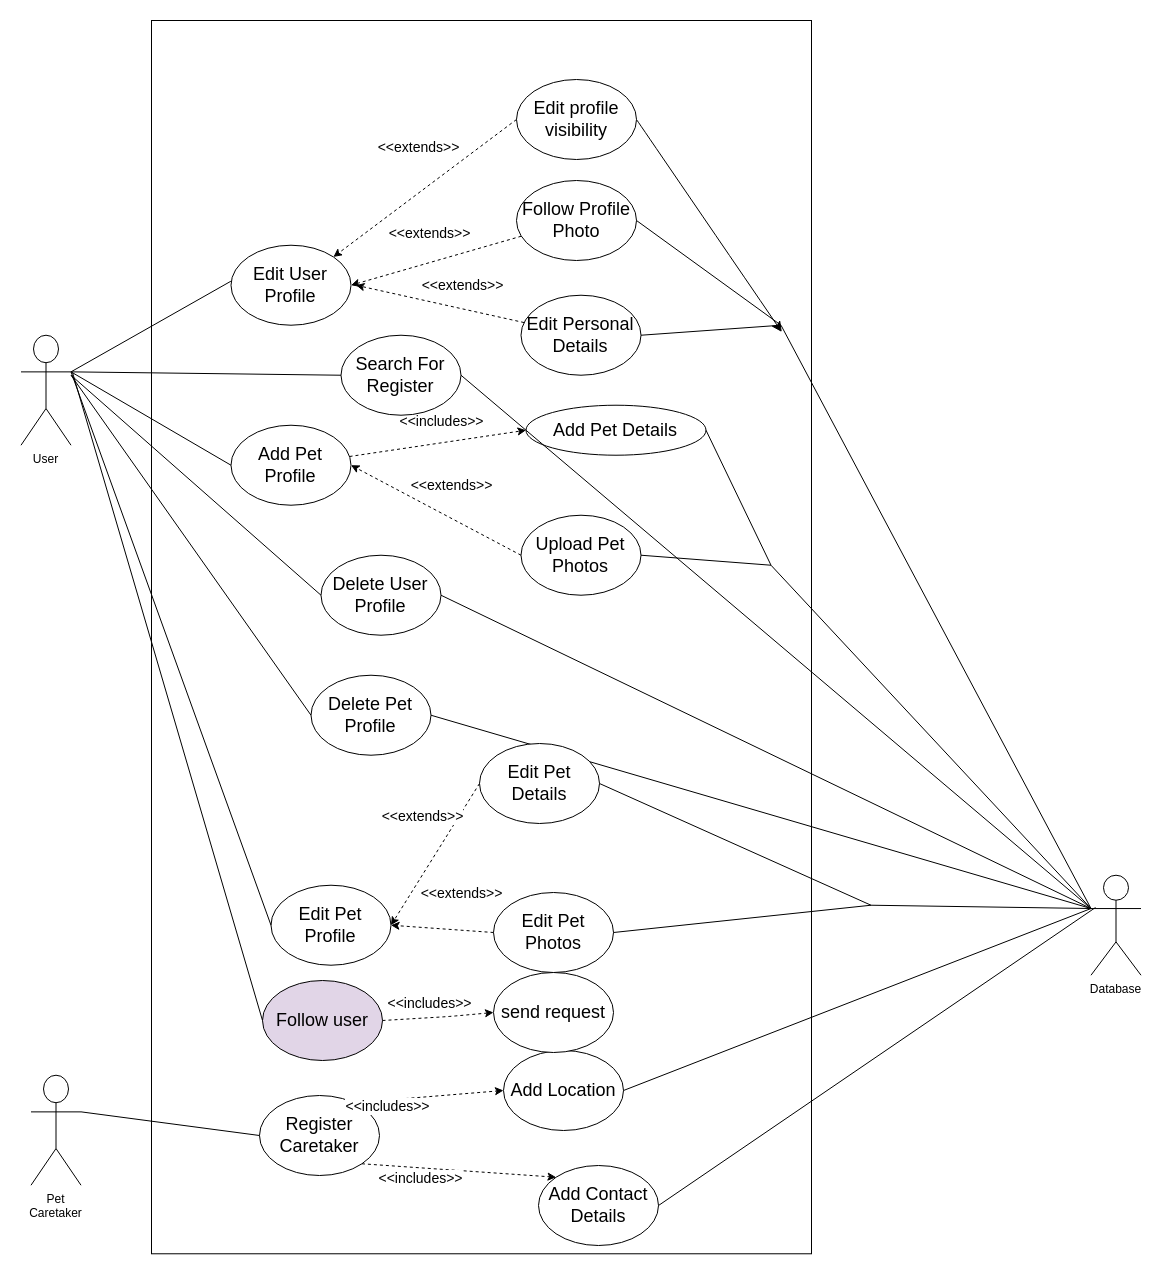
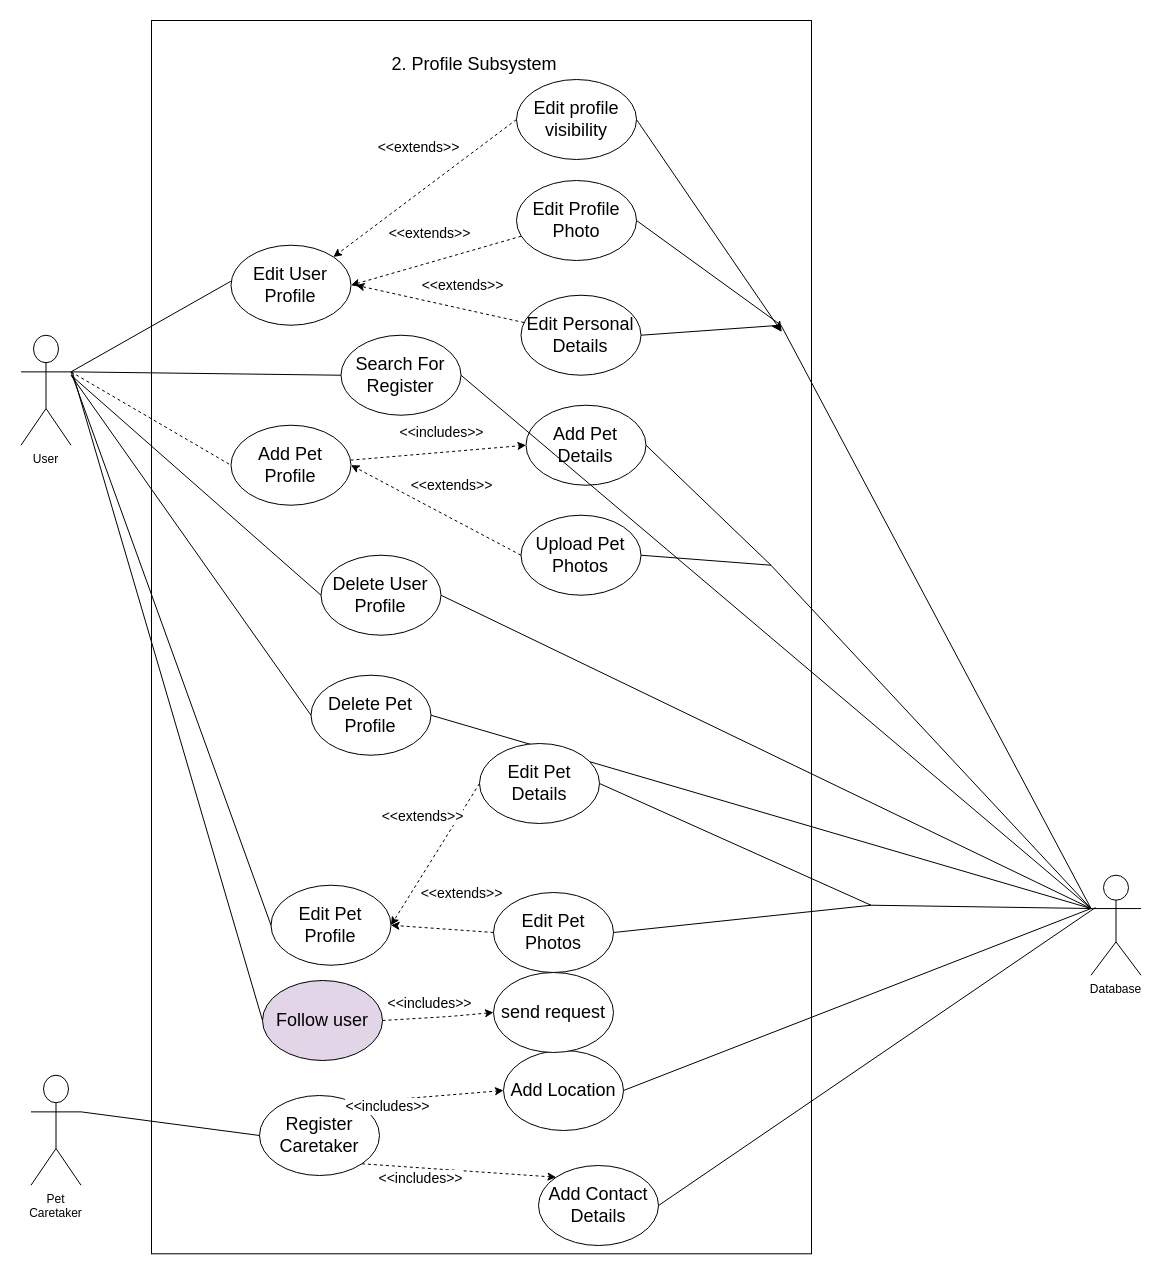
+ <mxCell id="6" value="2. Profile Subsystem" style="text;html=1;strokeColor=none;fillColor=none;align=center;verticalAlign=middle;whiteSpace=wrap;rounded=0;fontSize=18;" vertex="1" parent="1"><mxGeometry x="378.998" y="49" width="190" height="30" as="geometry" /></mxCell>
- <mxCell id="27" value="Follow Profile Photo" style="ellipse;whiteSpace=wrap;html=1;fontSize=18;" vertex="1" parent="1"><mxGeometry x="515.998" y="180" width="120" height="80" as="geometry" /></mxCell>
+ <mxCell id="27" value="Edit Profile Photo" style="ellipse;whiteSpace=wrap;html=1;fontSize=18;" vertex="1" parent="1"><mxGeometry x="515.998" y="180" width="120" height="80" as="geometry" /></mxCell>
- <mxCell id="12" style="edgeStyle=none;html=1;fontSize=12;endArrow=none;endFill=0;entryX=0;entryY=0.5;entryDx=0;entryDy=0;exitX=1;exitY=0.333;exitDx=0;exitDy=0;exitPerimeter=0;" edge="1" parent="1" source="4" target="11"><mxGeometry relative="1" as="geometry"><mxPoint x="80.498" y="454.72" as="sourcePoint" /><mxPoint x="270.378" y="250.72" as="targetPoint" /></mxGeometry></mxCell>
+ <mxCell id="12" style="edgeStyle=none;html=1;fontSize=12;endArrow=none;endFill=0;entryX=0;entryY=0.5;entryDx=0;entryDy=0;exitX=1;exitY=0.333;exitDx=0;exitDy=0;exitPerimeter=0;dashed=1;" edge="1" parent="1" source="4" target="11"><mxGeometry relative="1" as="geometry"><mxPoint x="80.498" y="454.72" as="sourcePoint" /><mxPoint x="270.378" y="250.72" as="targetPoint" /></mxGeometry></mxCell>
- <mxCell id="31" value="Add Pet Details" style="ellipse;whiteSpace=wrap;html=1;fontSize=18;" vertex="1" parent="1"><mxGeometry x="525.498" y="404.72" width="180" height="50" as="geometry" /></mxCell>
+ <mxCell id="31" value="Add Pet Details" style="ellipse;whiteSpace=wrap;html=1;fontSize=18;" vertex="1" parent="1"><mxGeometry x="525.498" y="404.72" width="120" height="80" as="geometry" /></mxCell>
